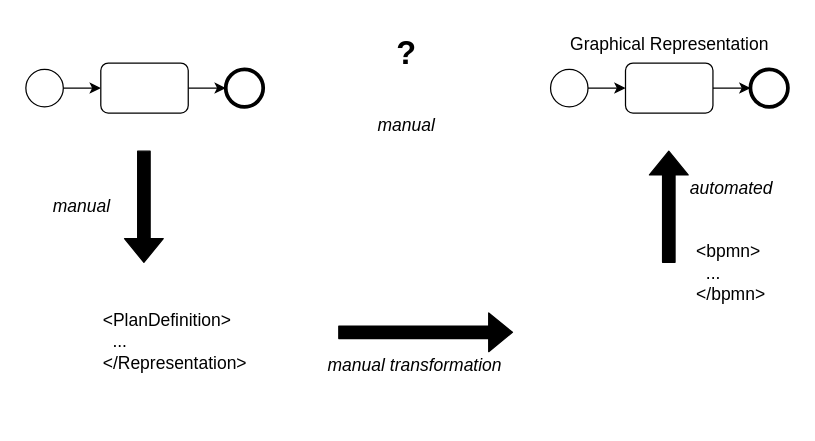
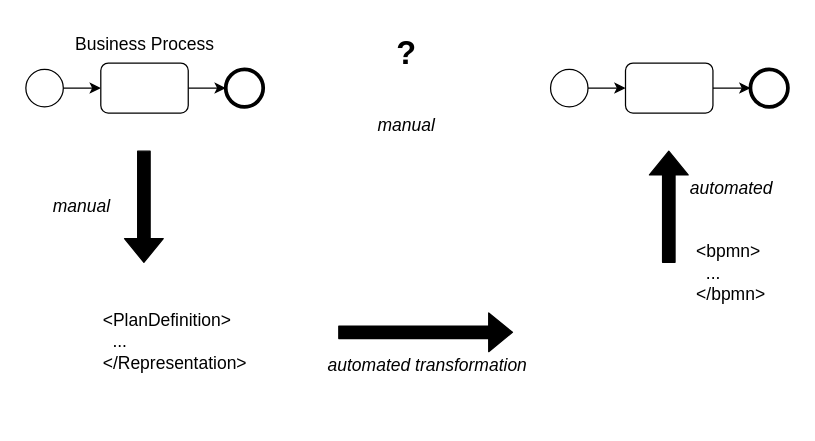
+ <mxCell id="25" value="&lt;div style=&quot;text-align: center&quot;&gt;&lt;span style=&quot;font-style: normal&quot;&gt;Business Process&lt;/span&gt;&lt;/div&gt;" style="text;html=1;fontStyle=2;fontSize=14;align=center;" vertex="1" parent="1"><mxGeometry x="20" y="20" width="190" height="30" as="geometry" /></mxCell>
- <mxCell id="26" value="&lt;div style=&quot;text-align: center&quot;&gt;&lt;span style=&quot;font-style: normal&quot;&gt;Graphical Representation&lt;/span&gt;&lt;/div&gt;" style="text;html=1;fontStyle=2;fontSize=14;align=center;" vertex="1" parent="1"><mxGeometry x="440" y="20" width="190" height="30" as="geometry" /></mxCell>
- <mxCell id="20" value="&lt;font size=&quot;1&quot;&gt;&lt;span style=&quot;font-weight: normal ; font-size: 14px&quot;&gt;manual transformation&lt;/span&gt;&lt;/font&gt;" style="text;html=1;fontStyle=3;fontSize=20;" parent="1" vertex="1"><mxGeometry x="260" y="271" width="160" height="30" as="geometry" /></mxCell>
+ <mxCell id="20" value="&lt;font size=&quot;1&quot;&gt;&lt;span style=&quot;font-weight: normal ; font-size: 14px&quot;&gt;automated transformation&lt;/span&gt;&lt;/font&gt;" style="text;html=1;fontStyle=3;fontSize=20;" parent="1" vertex="1"><mxGeometry x="260" y="271" width="160" height="30" as="geometry" /></mxCell>
